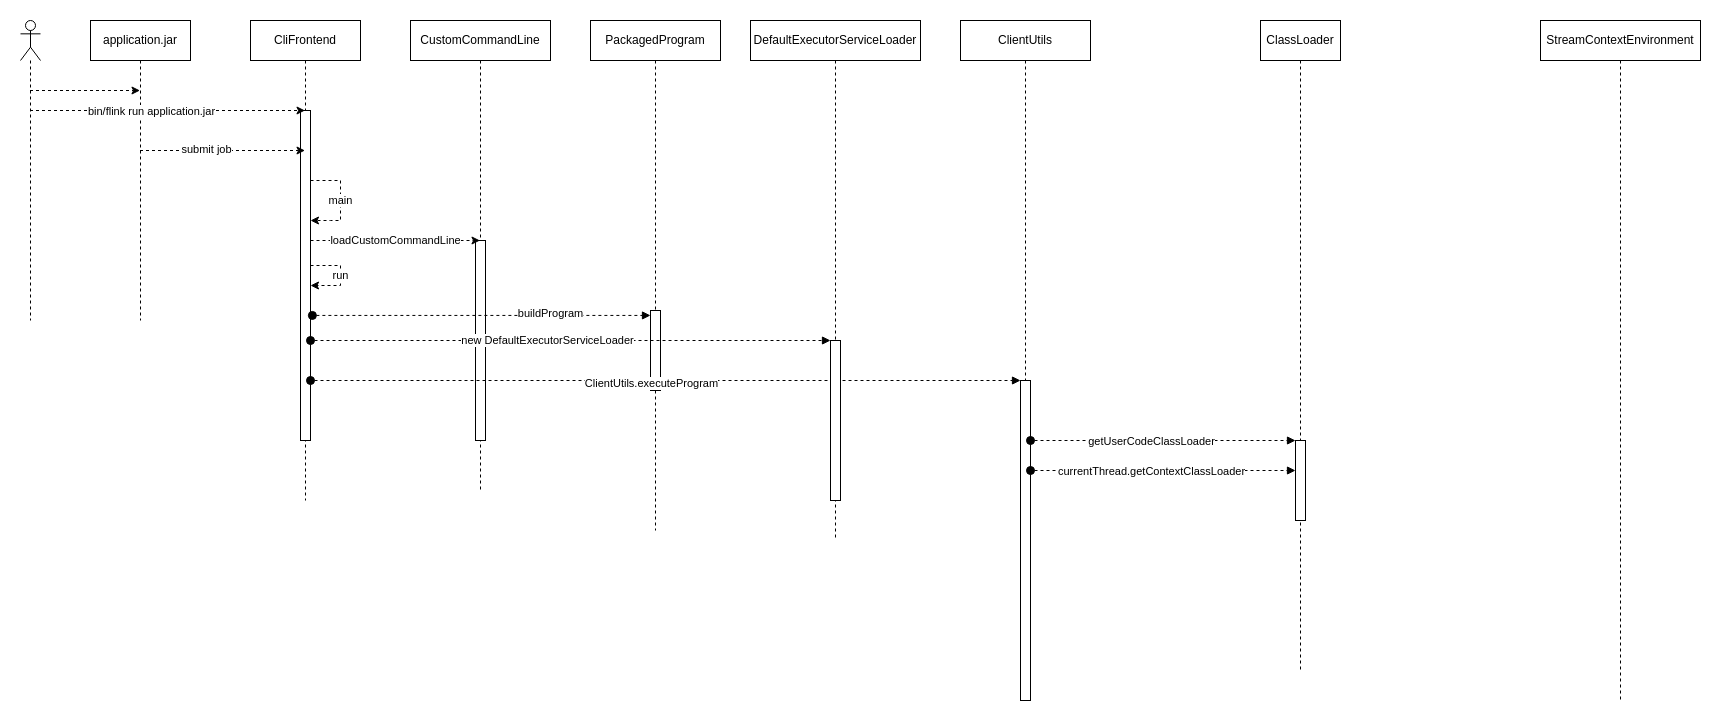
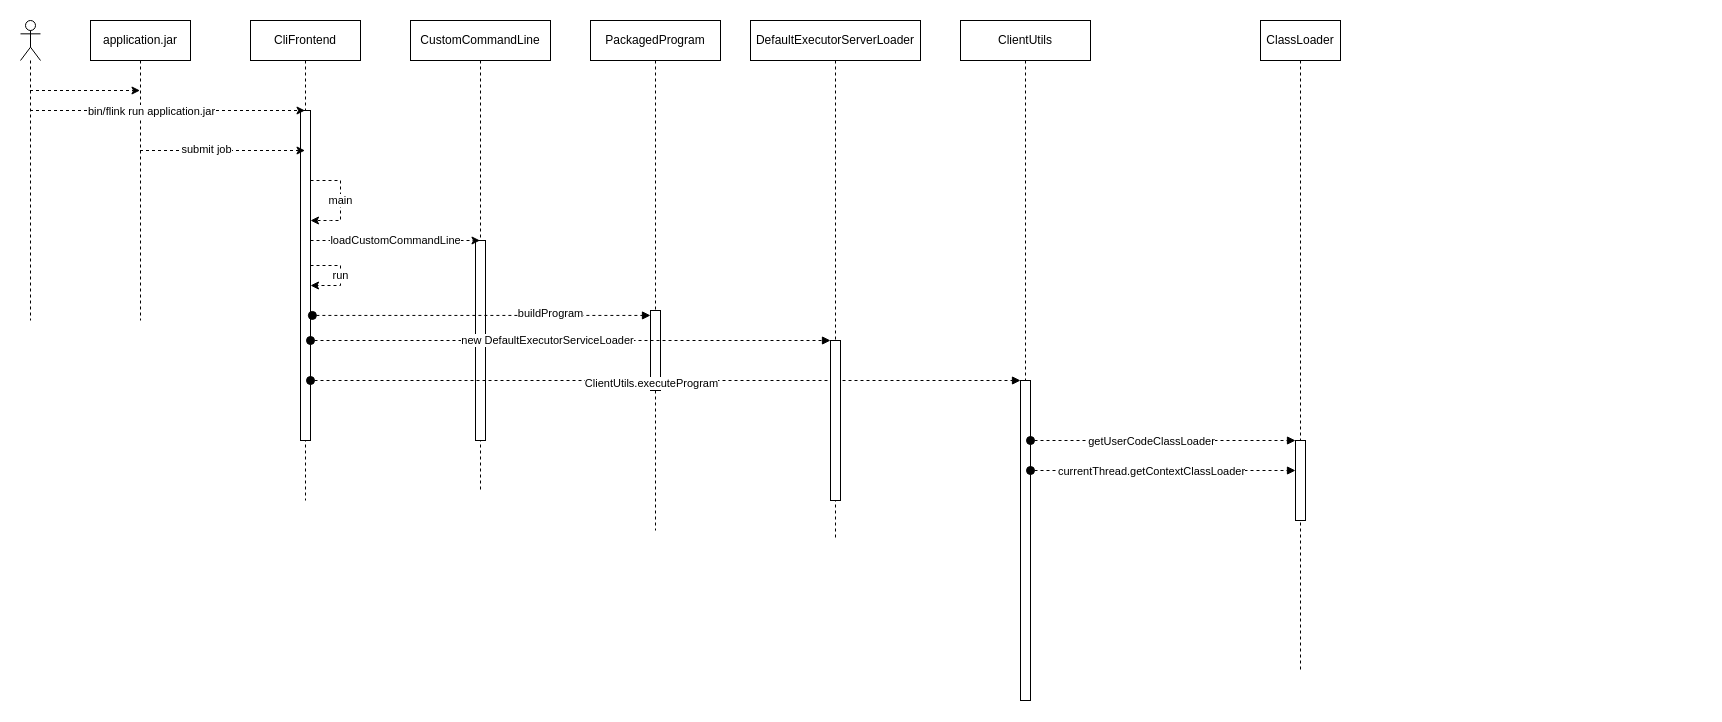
- <mxCell id="31" value="DefaultExecutorServiceLoader" style="shape=umlLifeline;perimeter=lifelinePerimeter;whiteSpace=wrap;html=1;container=1;collapsible=0;recursiveResize=0;outlineConnect=0;labelBackgroundColor=none;" vertex="1" parent="1"><mxGeometry x="750" y="20" width="170" height="520" as="geometry" /></mxCell>
+ <mxCell id="31" value="DefaultExecutorServerLoader" style="shape=umlLifeline;perimeter=lifelinePerimeter;whiteSpace=wrap;html=1;container=1;collapsible=0;recursiveResize=0;outlineConnect=0;labelBackgroundColor=none;" vertex="1" parent="1"><mxGeometry x="750" y="20" width="170" height="520" as="geometry" /></mxCell>
- <mxCell id="30" value="StreamContextEnvironment" style="shape=umlLifeline;perimeter=lifelinePerimeter;whiteSpace=wrap;html=1;container=1;collapsible=0;recursiveResize=0;outlineConnect=0;labelBackgroundColor=none;" vertex="1" parent="1"><mxGeometry x="1540" y="20" width="160" height="680" as="geometry" /></mxCell>
